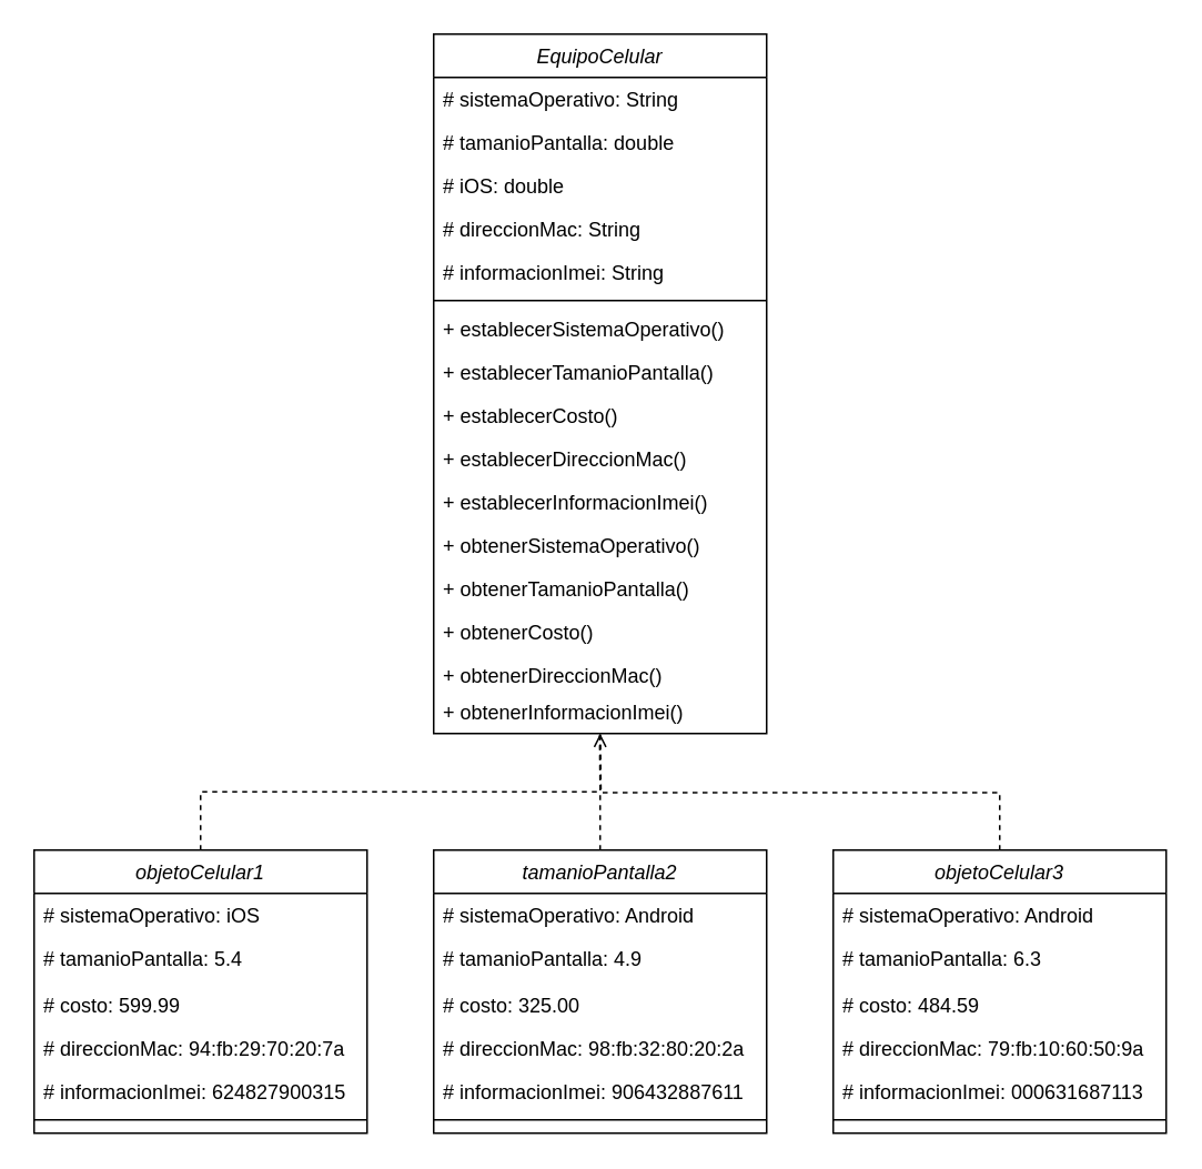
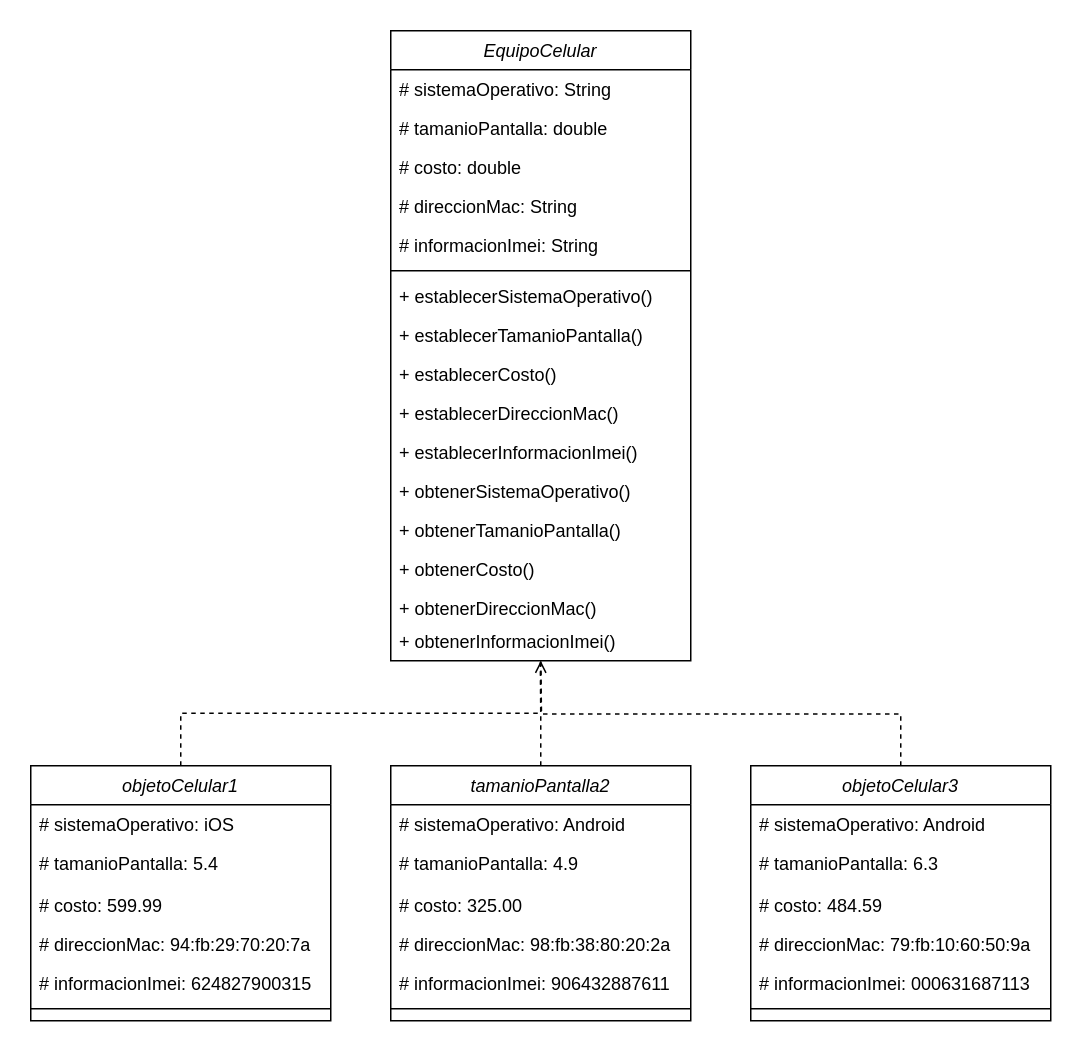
- <mxCell id="5" value="# iOS: double" style="text;align=left;verticalAlign=top;spacingLeft=4;spacingRight=4;overflow=hidden;rotatable=0;points=[[0,0.5],[1,0.5]];portConstraint=eastwest;rounded=0;shadow=0;html=0;" parent="2" vertex="1"><mxGeometry y="78" width="200" height="26" as="geometry" /></mxCell>
+ <mxCell id="5" value="# costo: double" style="text;align=left;verticalAlign=top;spacingLeft=4;spacingRight=4;overflow=hidden;rotatable=0;points=[[0,0.5],[1,0.5]];portConstraint=eastwest;rounded=0;shadow=0;html=0;" parent="2" vertex="1"><mxGeometry y="78" width="200" height="26" as="geometry" /></mxCell>
- <mxCell id="41" value="# direccionMac: 98:fb:32:80:20:2a" style="text;align=left;verticalAlign=top;spacingLeft=4;spacingRight=4;overflow=hidden;rotatable=0;points=[[0,0.5],[1,0.5]];portConstraint=eastwest;rounded=0;shadow=0;html=0;" vertex="1" parent="37"><mxGeometry y="106" width="200" height="26" as="geometry" /></mxCell>
+ <mxCell id="41" value="# direccionMac: 98:fb:38:80:20:2a" style="text;align=left;verticalAlign=top;spacingLeft=4;spacingRight=4;overflow=hidden;rotatable=0;points=[[0,0.5],[1,0.5]];portConstraint=eastwest;rounded=0;shadow=0;html=0;" vertex="1" parent="37"><mxGeometry y="106" width="200" height="26" as="geometry" /></mxCell>
